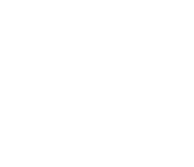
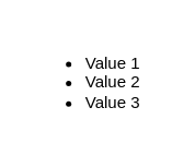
+ <mxCell id="2" value="&lt;ul&gt;&lt;li&gt;Value 1&lt;/li&gt;&lt;li&gt;Value 2&lt;/li&gt;&lt;li&gt;Value 3&lt;/li&gt;&lt;/ul&gt;" style="text;strokeColor=none;fillColor=none;html=1;whiteSpace=wrap;verticalAlign=middle;overflow=hidden;" vertex="1" parent="1"><mxGeometry x="20" y="20" width="100" height="80" as="geometry" /></mxCell>
